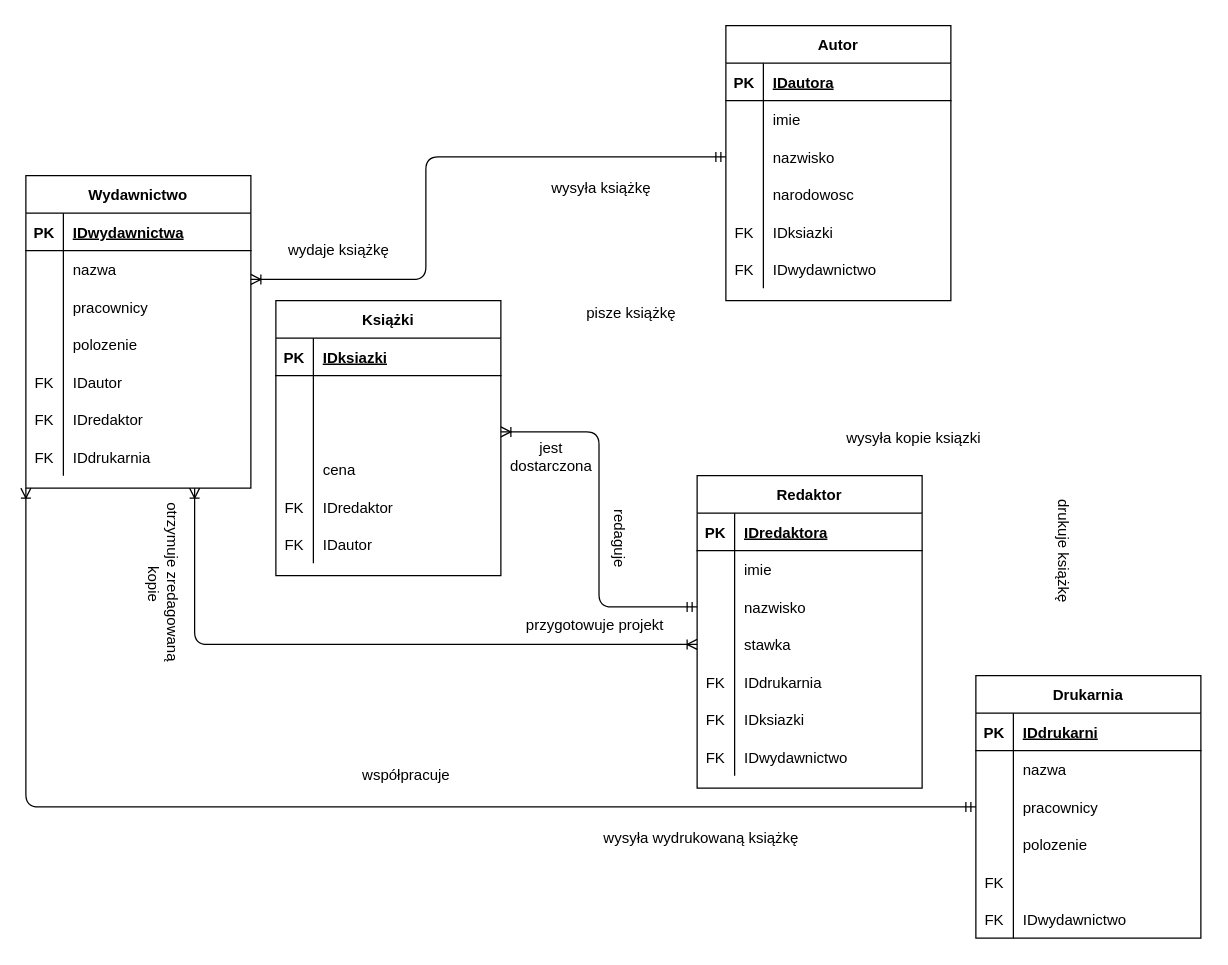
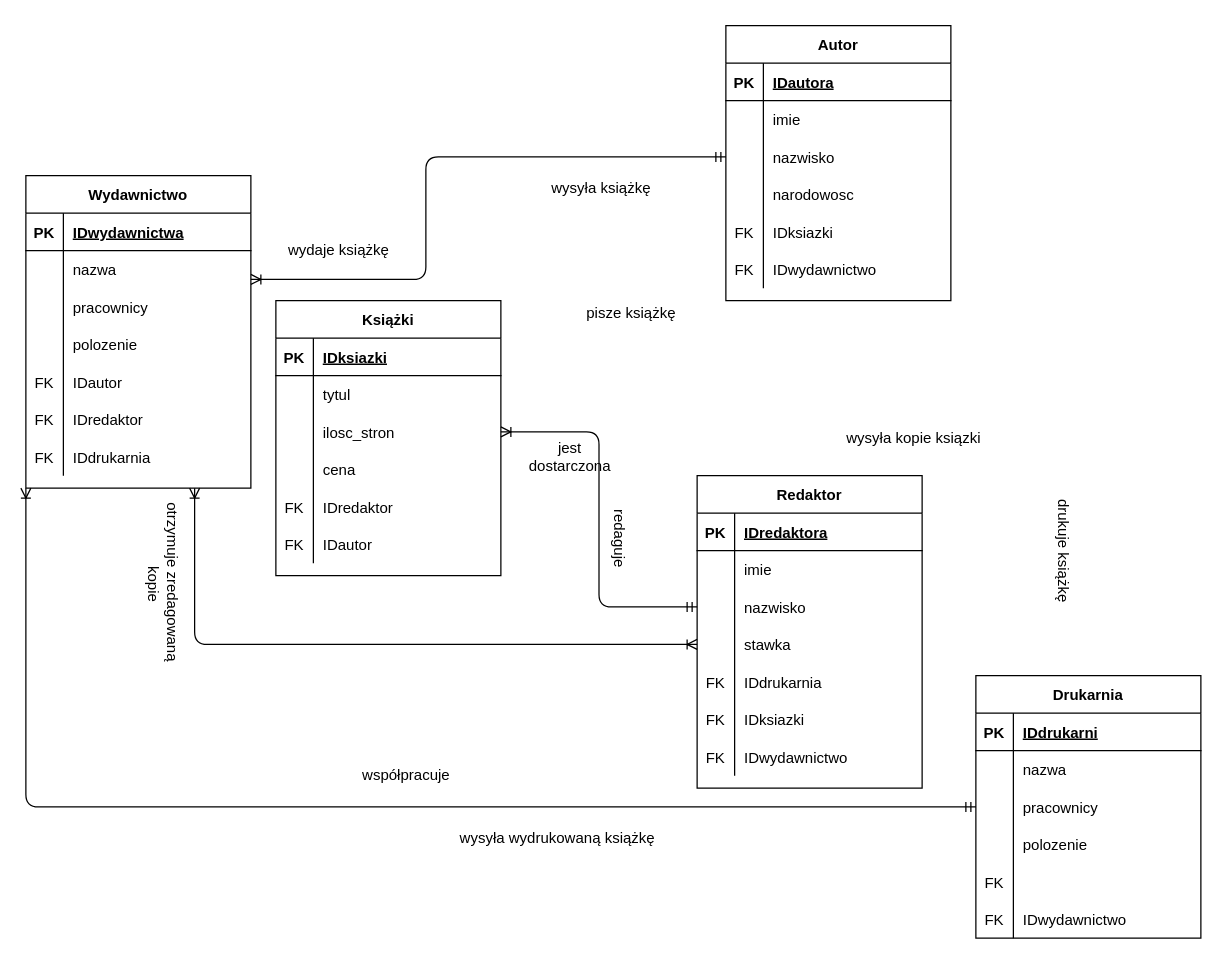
+ <mxCell id="85" value="tytul" style="shape=partialRectangle;connectable=0;fillColor=none;top=0;left=0;bottom=0;right=0;align=left;spacingLeft=6;overflow=hidden;" parent="83" vertex="1"><mxGeometry x="30" width="150" height="30" as="geometry" /></mxCell>
+ <mxCell id="88" value="ilosc_stron" style="shape=partialRectangle;connectable=0;fillColor=none;top=0;left=0;bottom=0;right=0;align=left;spacingLeft=6;overflow=hidden;" parent="86" vertex="1"><mxGeometry x="30" width="150" height="30" as="geometry" /></mxCell>
- <mxCell id="55" value="jest&lt;br&gt;dostarczona" style="text;html=1;align=center;verticalAlign=middle;resizable=0;points=[];autosize=1;" vertex="1" parent="1"><mxGeometry x="400" y="350" width="80" height="30" as="geometry" /></mxCell>
+ <mxCell id="55" value="jest&lt;br&gt;dostarczona" style="text;html=1;align=center;verticalAlign=middle;resizable=0;points=[];autosize=1;" vertex="1" parent="1"><mxGeometry x="415" y="350" width="80" height="30" as="geometry" /></mxCell>
- <mxCell id="30" value="przygotowuje projekt" style="text;html=1;align=center;verticalAlign=middle;resizable=0;points=[];autosize=1;" vertex="1" parent="1"><mxGeometry x="410" y="490" width="130" height="20" as="geometry" /></mxCell>
- <mxCell id="53" value="wysyła wydrukowaną książkę" style="text;html=1;align=center;verticalAlign=middle;resizable=0;points=[];autosize=1;" vertex="1" parent="1"><mxGeometry x="475" y="660" width="170" height="20" as="geometry" /></mxCell>
+ <mxCell id="53" value="wysyła wydrukowaną książkę" style="text;html=1;align=center;verticalAlign=middle;resizable=0;points=[];autosize=1;" vertex="1" parent="1"><mxGeometry x="360" y="660" width="170" height="20" as="geometry" /></mxCell>
